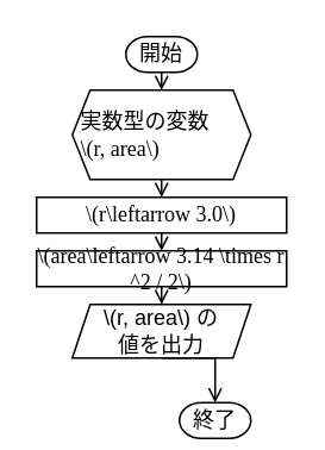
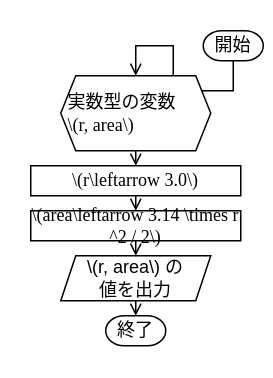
- <mxCell id="3" value="開始" style="strokeWidth=1;html=1;shape=mxgraph.flowchart.terminator;whiteSpace=wrap;fontFamily=Lucida Console;fontSize=12;" vertex="1" parent="1"><mxGeometry x="70" y="20" width="40" height="20" as="geometry" /></mxCell>
+ <mxCell id="3" value="開始" style="strokeWidth=1;html=1;shape=mxgraph.flowchart.terminator;whiteSpace=wrap;fontFamily=Lucida Console;fontSize=12;" vertex="1" parent="1"><mxGeometry x="135" y="20" width="40" height="20" as="geometry" /></mxCell>
- <mxCell id="11" value="終了" style="strokeWidth=1;html=1;shape=mxgraph.flowchart.terminator;whiteSpace=wrap;fontFamily=Lucida Console;fontSize=12;" vertex="1" parent="1"><mxGeometry x="100" y="225" width="40" height="20" as="geometry" /></mxCell>
+ <mxCell id="11" value="終了" style="strokeWidth=1;html=1;shape=mxgraph.flowchart.terminator;whiteSpace=wrap;fontFamily=Lucida Console;fontSize=12;" vertex="1" parent="1"><mxGeometry x="70" y="210" width="40" height="20" as="geometry" /></mxCell>
